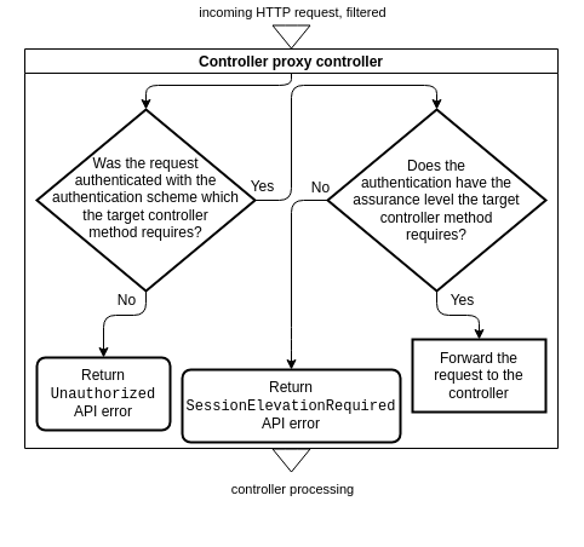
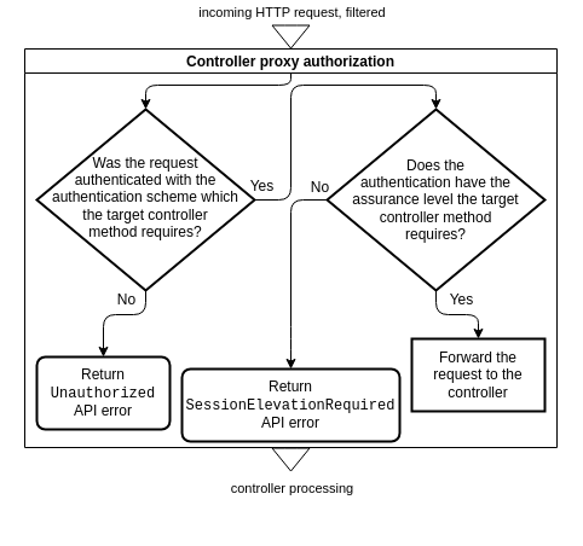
- <mxCell id="7" value="Controller proxy controller" style="swimlane;startSize=20;" parent="1" vertex="1"><mxGeometry x="20" y="40" width="440" height="330" as="geometry" /></mxCell>
+ <mxCell id="7" value="Controller proxy authorization" style="swimlane;startSize=20;" parent="1" vertex="1"><mxGeometry x="20" y="40" width="440" height="330" as="geometry" /></mxCell>
